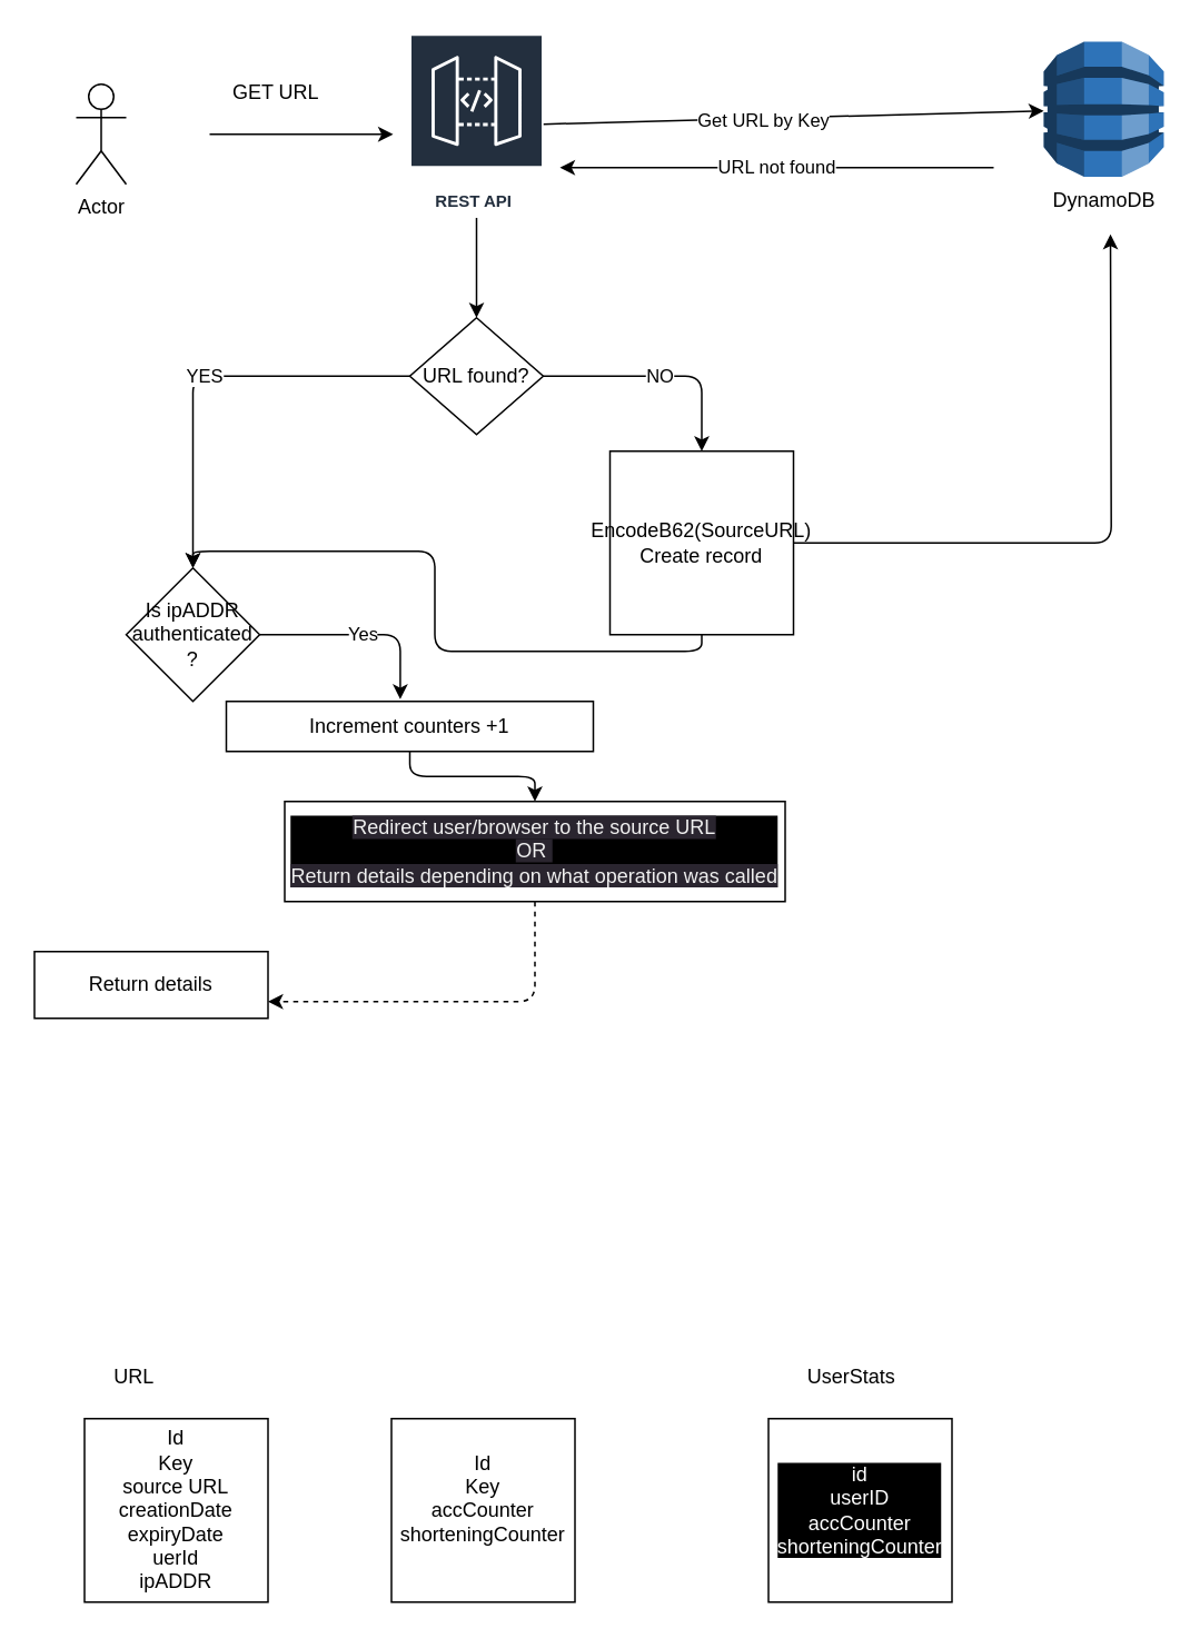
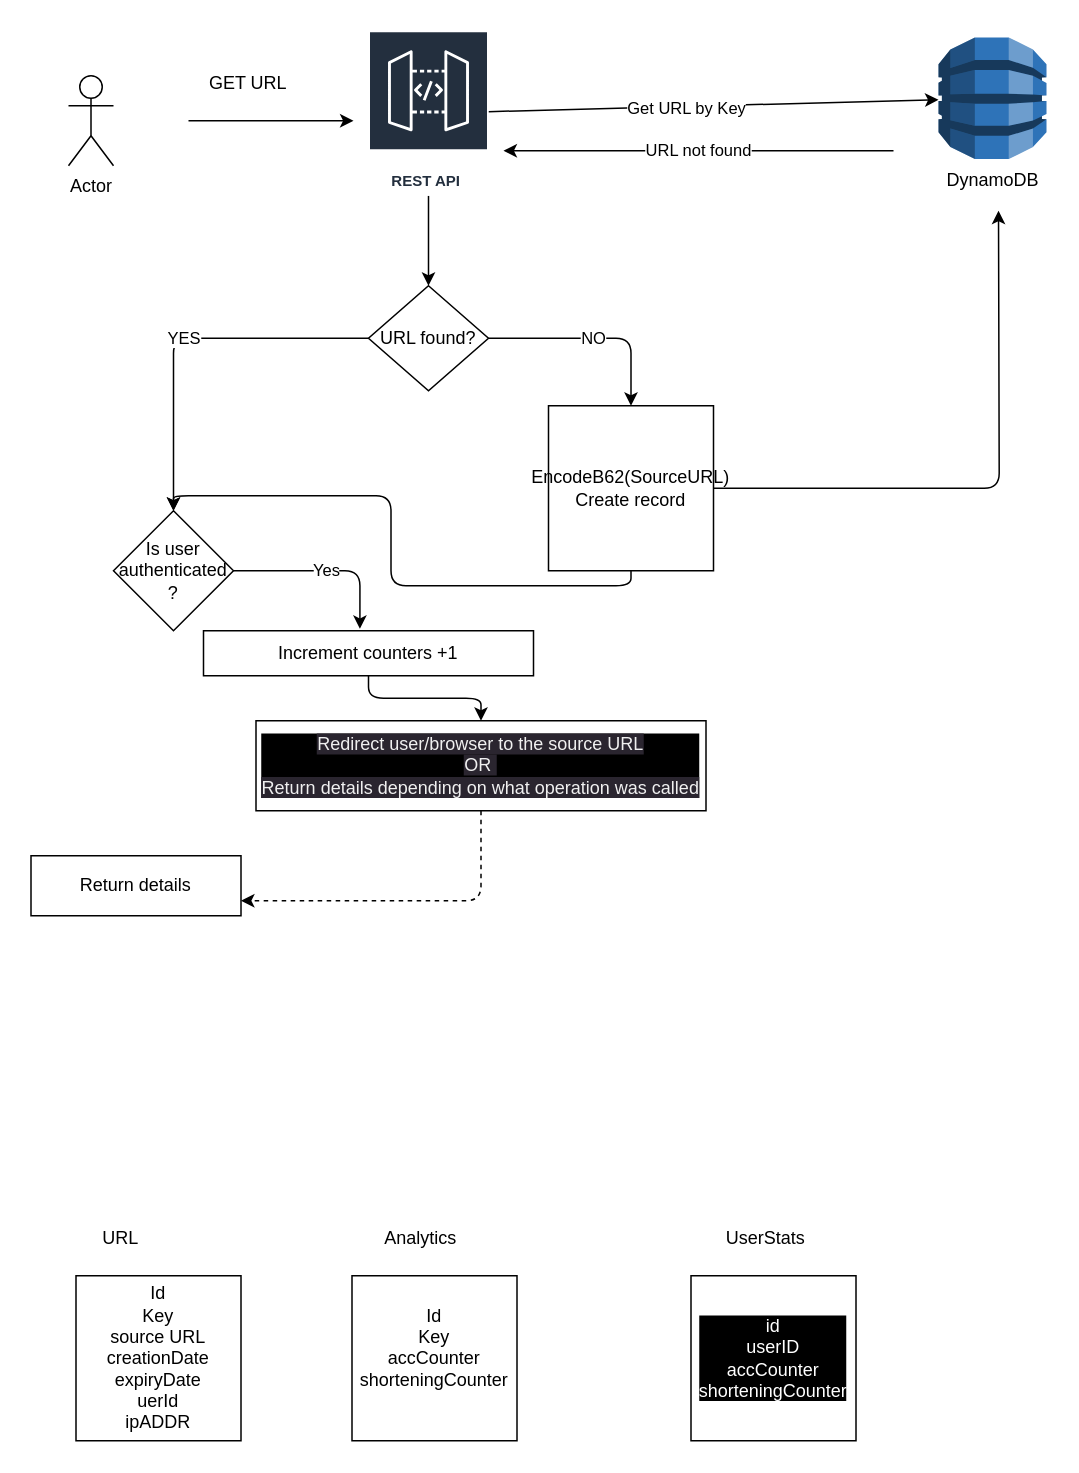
- <mxCell id="20" value="Is ipADDR authenticated ?" style="rhombus;whiteSpace=wrap;html=1;" vertex="1" parent="1"><mxGeometry x="75" y="340" width="80" height="80" as="geometry" /></mxCell>
+ <mxCell id="20" value="Is user authenticated ?" style="rhombus;whiteSpace=wrap;html=1;" vertex="1" parent="1"><mxGeometry x="75" y="340" width="80" height="80" as="geometry" /></mxCell>
+ <mxCell id="25" value="Analytics" style="text;html=1;strokeColor=none;fillColor=none;align=center;verticalAlign=middle;whiteSpace=wrap;rounded=0;" vertex="1" parent="1"><mxGeometry x="250" y="810" width="60" height="30" as="geometry" /></mxCell>
